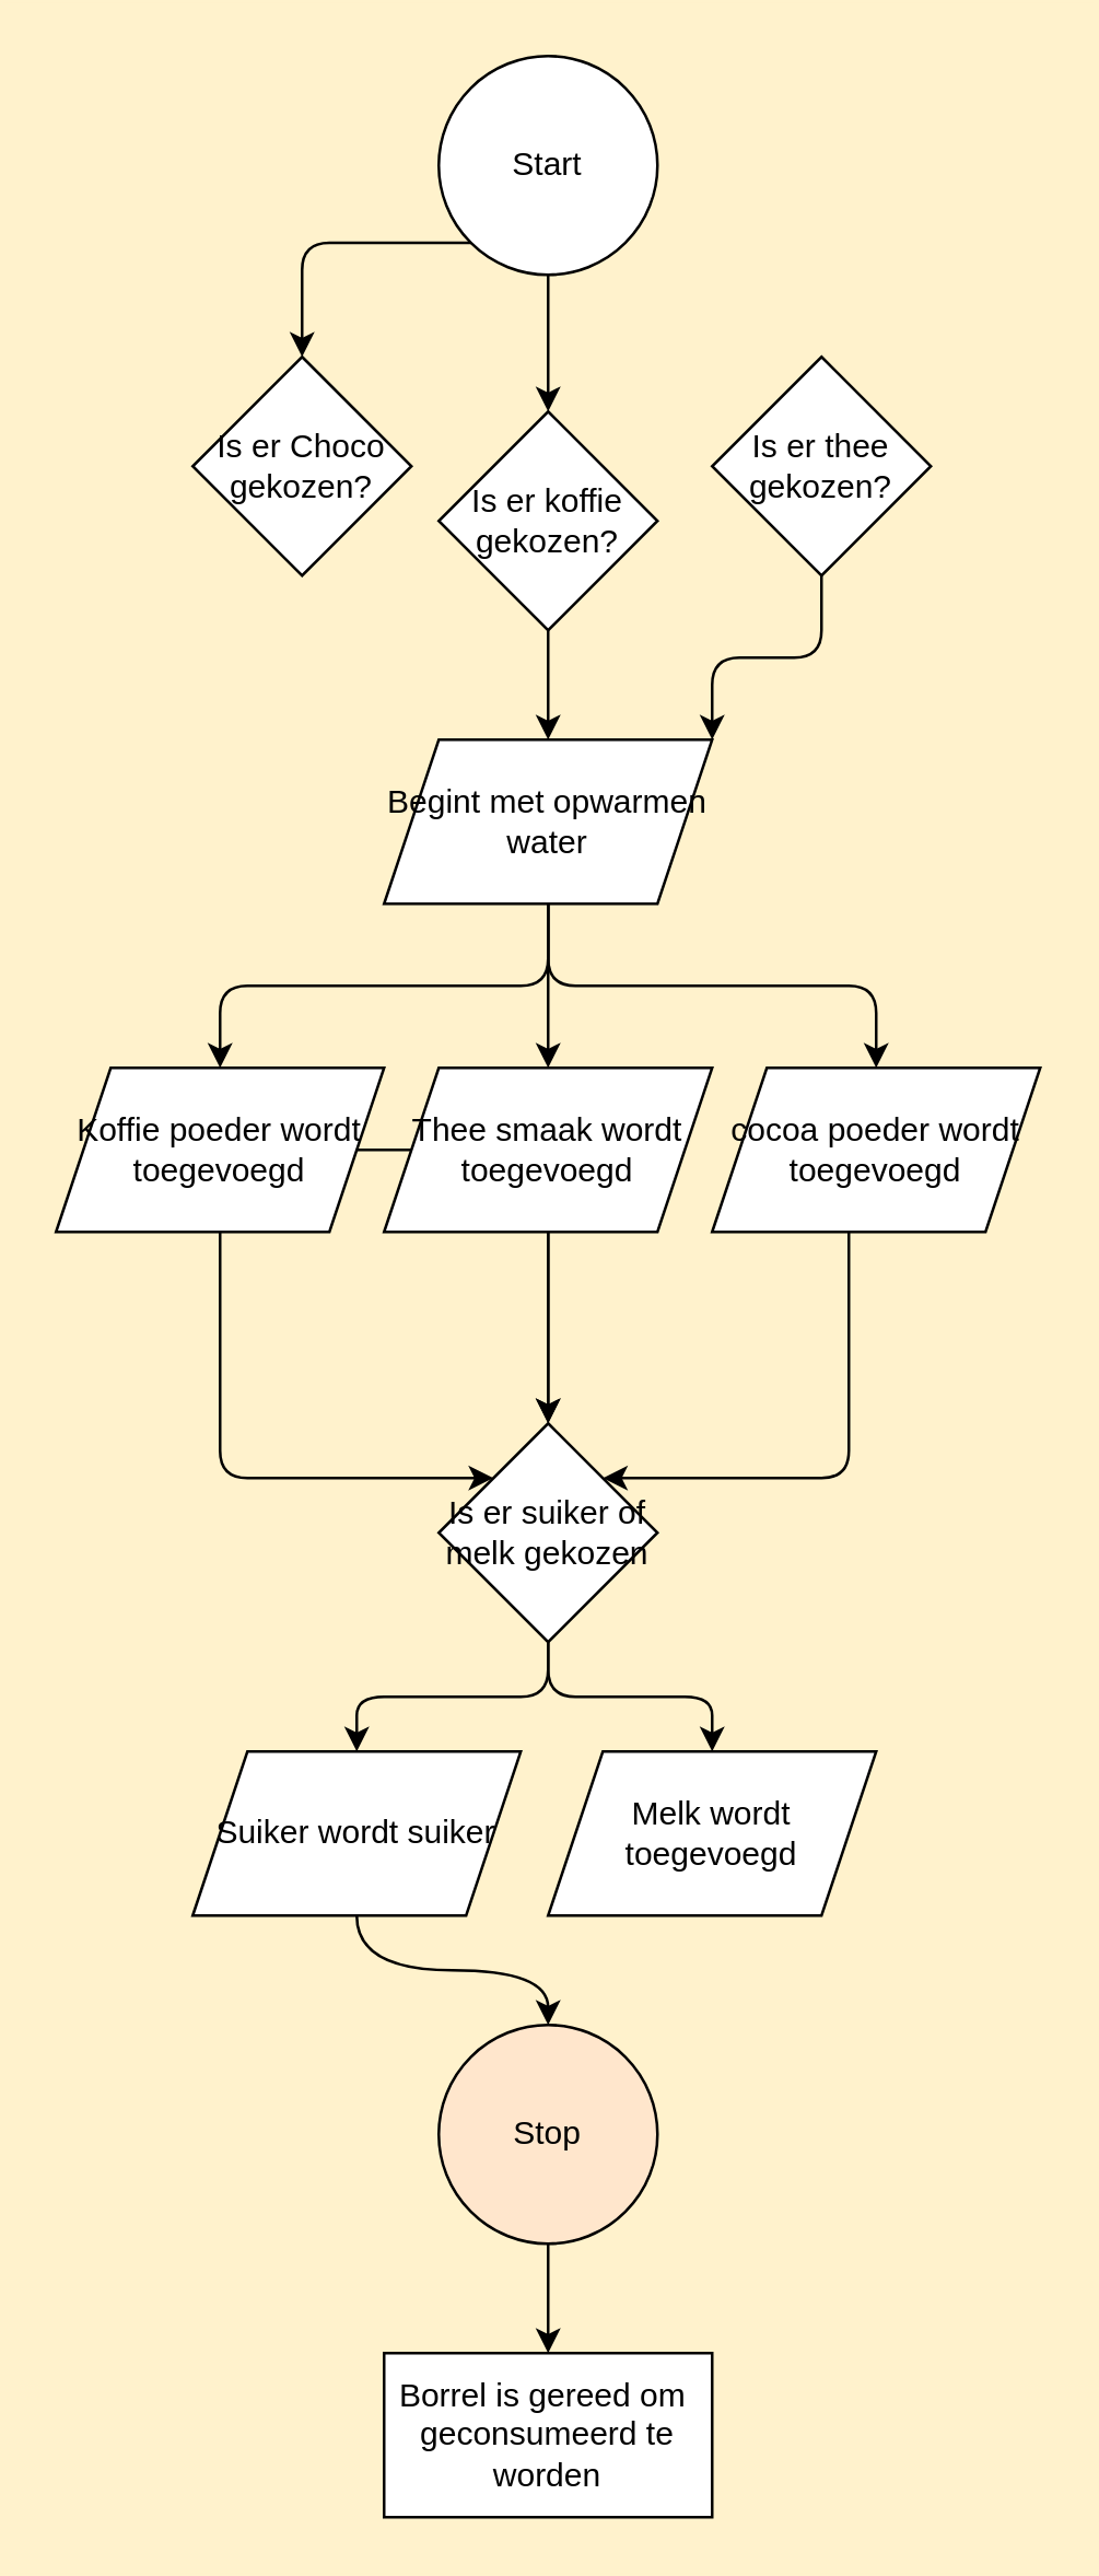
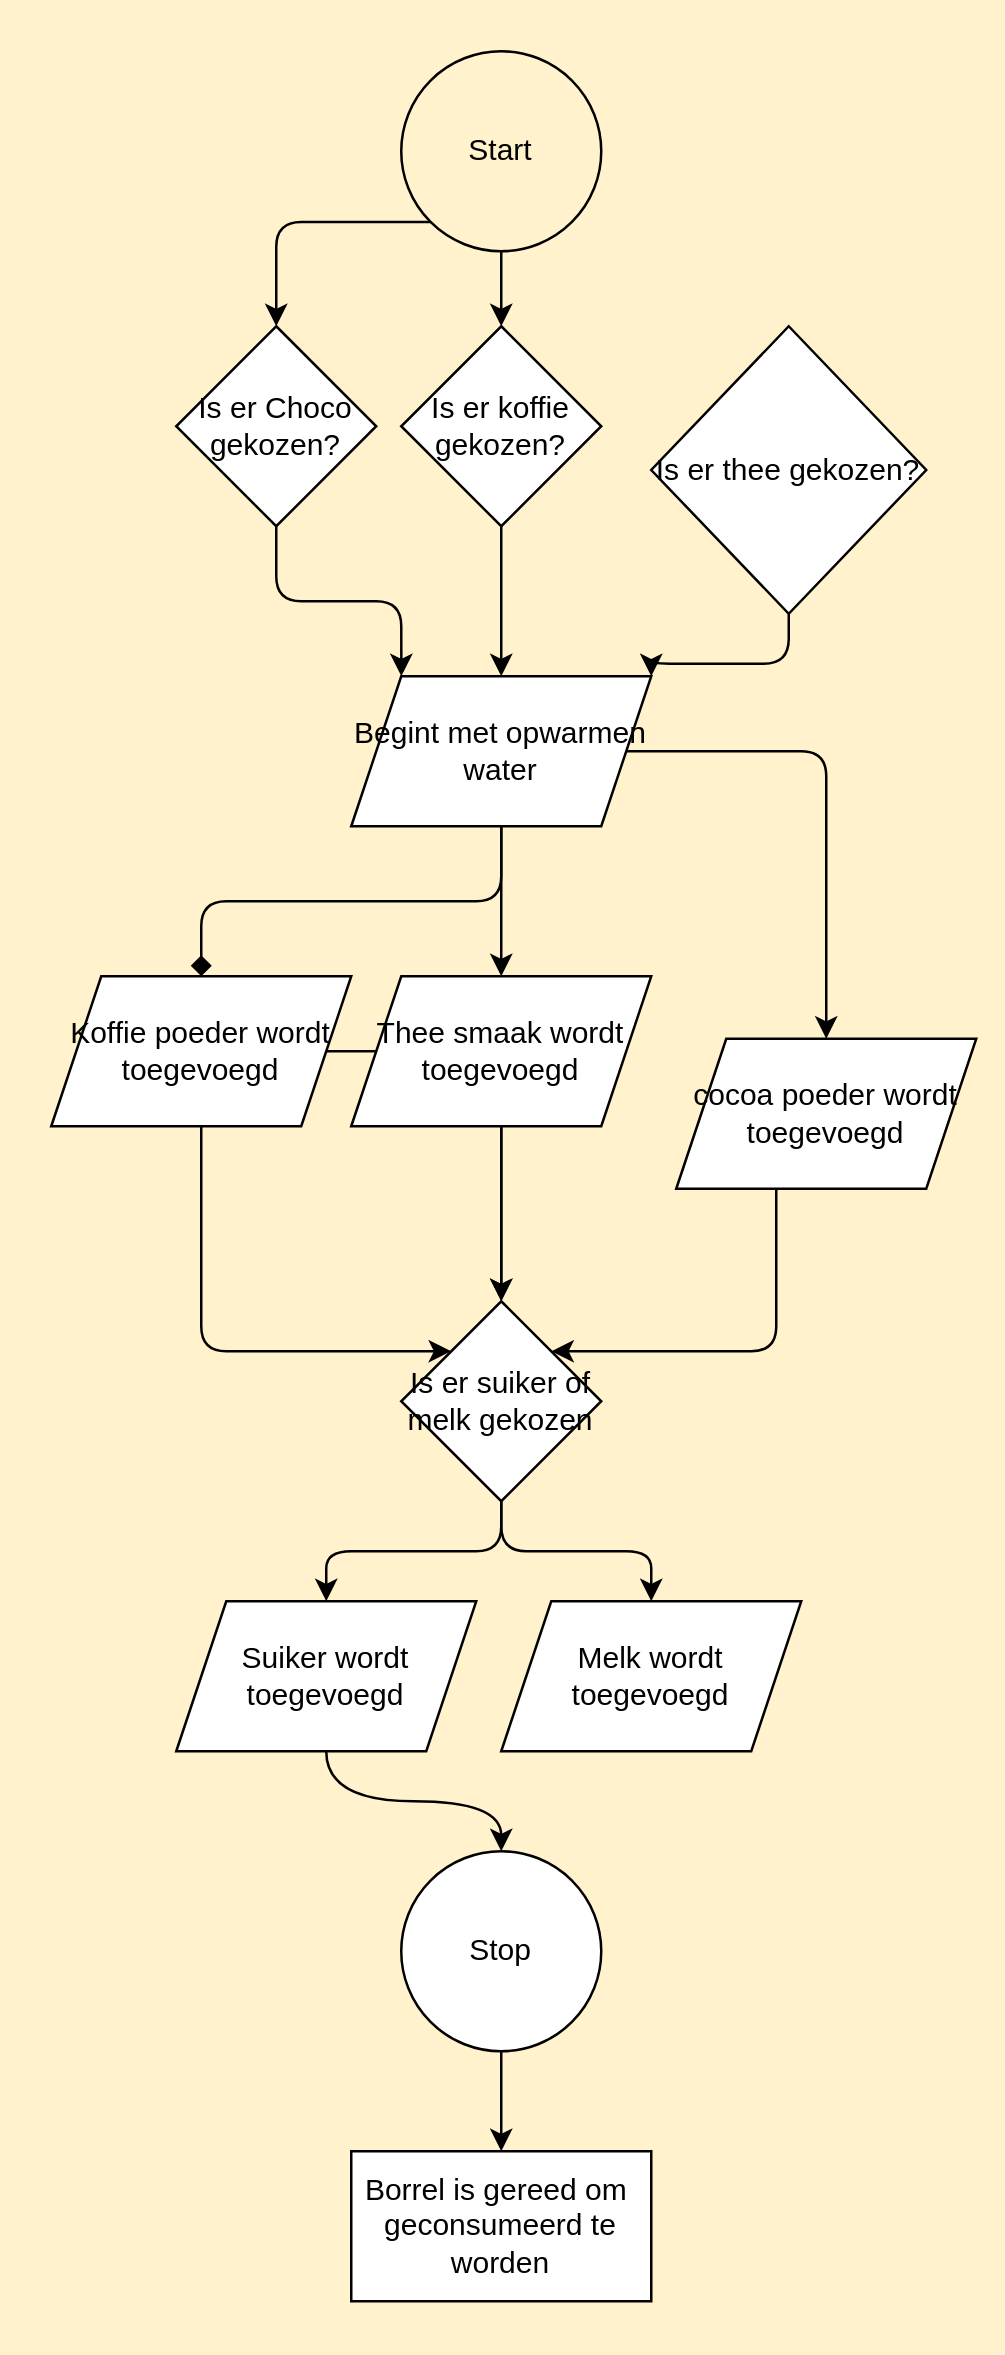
- <mxCell id="2" value="Start" style="ellipse;whiteSpace=wrap;html=1;aspect=fixed;" parent="1" vertex="1"><mxGeometry x="160" y="20" width="80" height="80" as="geometry" /></mxCell>
+ <mxCell id="2" value="Start" style="ellipse;whiteSpace=wrap;html=1;aspect=fixed;fillColor=#fff2cc;" parent="1" vertex="1"><mxGeometry x="160" y="20" width="80" height="80" as="geometry" /></mxCell>
- <mxCell id="10" value="Is er thee gekozen?" style="rhombus;whiteSpace=wrap;html=1;" parent="1" vertex="1"><mxGeometry x="260" y="130" width="80" height="80" as="geometry" /></mxCell>
+ <mxCell id="10" value="Is er thee gekozen?" style="rhombus;whiteSpace=wrap;html=1;" parent="1" vertex="1"><mxGeometry x="260" y="130" width="110" height="115" as="geometry" /></mxCell>
- <mxCell id="8" value="Is er koffie gekozen?" style="rhombus;whiteSpace=wrap;html=1;" parent="1" vertex="1"><mxGeometry x="160" y="150" width="80" height="80" as="geometry" /></mxCell>
+ <mxCell id="8" value="Is er koffie gekozen?" style="rhombus;whiteSpace=wrap;html=1;" parent="1" vertex="1"><mxGeometry x="160" y="130" width="80" height="80" as="geometry" /></mxCell>
+ <mxCell id="5" style="edgeStyle=orthogonalEdgeStyle;orthogonalLoop=1;jettySize=auto;html=1;exitX=0.5;exitY=1;exitDx=0;exitDy=0;entryX=0.167;entryY=0;entryDx=0;entryDy=0;entryPerimeter=0;" parent="1" source="6" target="13" edge="1"><mxGeometry relative="1" as="geometry" /></mxCell>
- <mxCell id="11" value="" style="edgeStyle=orthogonalEdgeStyle;orthogonalLoop=1;jettySize=auto;html=1;" parent="1" source="13" target="15" edge="1"><mxGeometry relative="1" as="geometry" /></mxCell>
+ <mxCell id="11" value="" style="edgeStyle=orthogonalEdgeStyle;orthogonalLoop=1;jettySize=auto;html=1;endArrow=diamond;" parent="1" source="13" target="15" edge="1"><mxGeometry relative="1" as="geometry" /></mxCell>
- <mxCell id="20" value="cocoa poeder wordt toegevoegd" style="shape=parallelogram;perimeter=parallelogramPerimeter;whiteSpace=wrap;html=1;fixedSize=1;" parent="1" vertex="1"><mxGeometry x="260" y="390" width="120" height="60" as="geometry" /></mxCell>
+ <mxCell id="20" value="cocoa poeder wordt toegevoegd" style="shape=parallelogram;perimeter=parallelogramPerimeter;whiteSpace=wrap;html=1;fixedSize=1;" parent="1" vertex="1"><mxGeometry x="270" y="415" width="120" height="60" as="geometry" /></mxCell>
- <mxCell id="25" value="Suiker wordt suiker" style="shape=parallelogram;perimeter=parallelogramPerimeter;whiteSpace=wrap;html=1;fixedSize=1;" parent="1" vertex="1"><mxGeometry x="70" y="640" width="120" height="60" as="geometry" /></mxCell>
+ <mxCell id="25" value="Suiker wordt toegevoegd" style="shape=parallelogram;perimeter=parallelogramPerimeter;whiteSpace=wrap;html=1;fixedSize=1;" parent="1" vertex="1"><mxGeometry x="70" y="640" width="120" height="60" as="geometry" /></mxCell>
- <mxCell id="29" value="Stop" style="ellipse;whiteSpace=wrap;html=1;aspect=fixed;fillColor=#ffe6cc;" vertex="1" parent="1"><mxGeometry x="160" y="740" width="80" height="80" as="geometry" /></mxCell>
+ <mxCell id="29" value="Stop" style="ellipse;whiteSpace=wrap;html=1;aspect=fixed;" vertex="1" parent="1"><mxGeometry x="160" y="740" width="80" height="80" as="geometry" /></mxCell>
